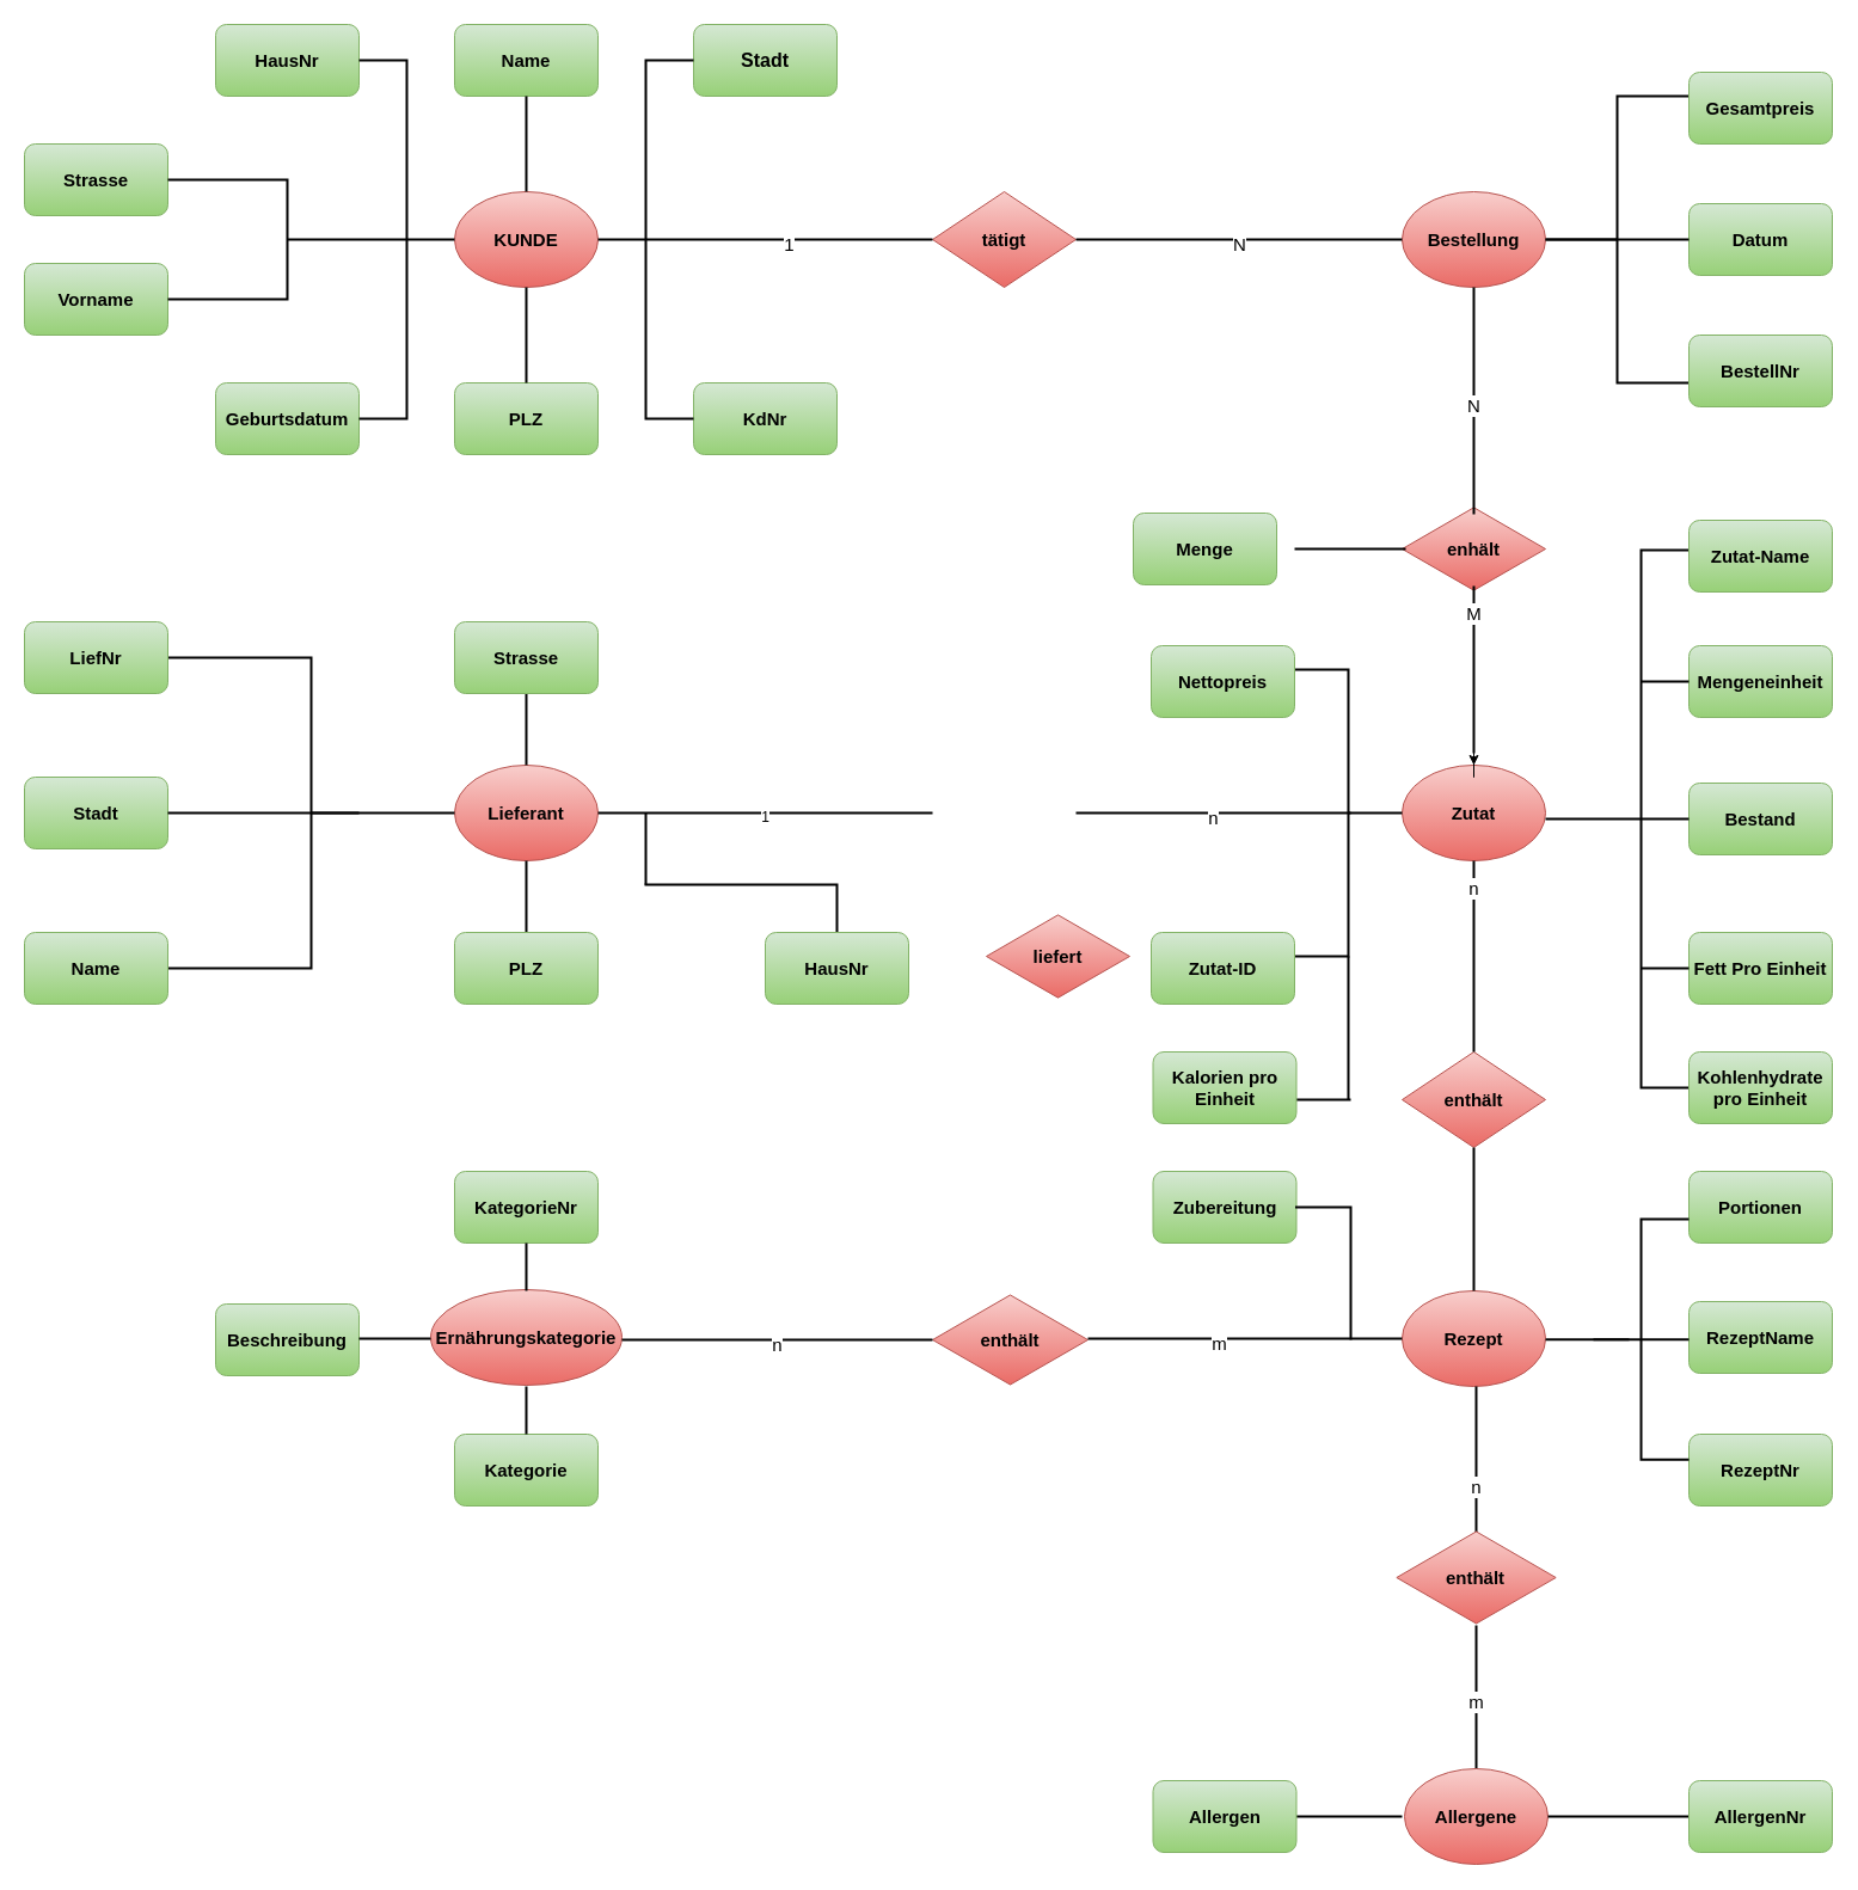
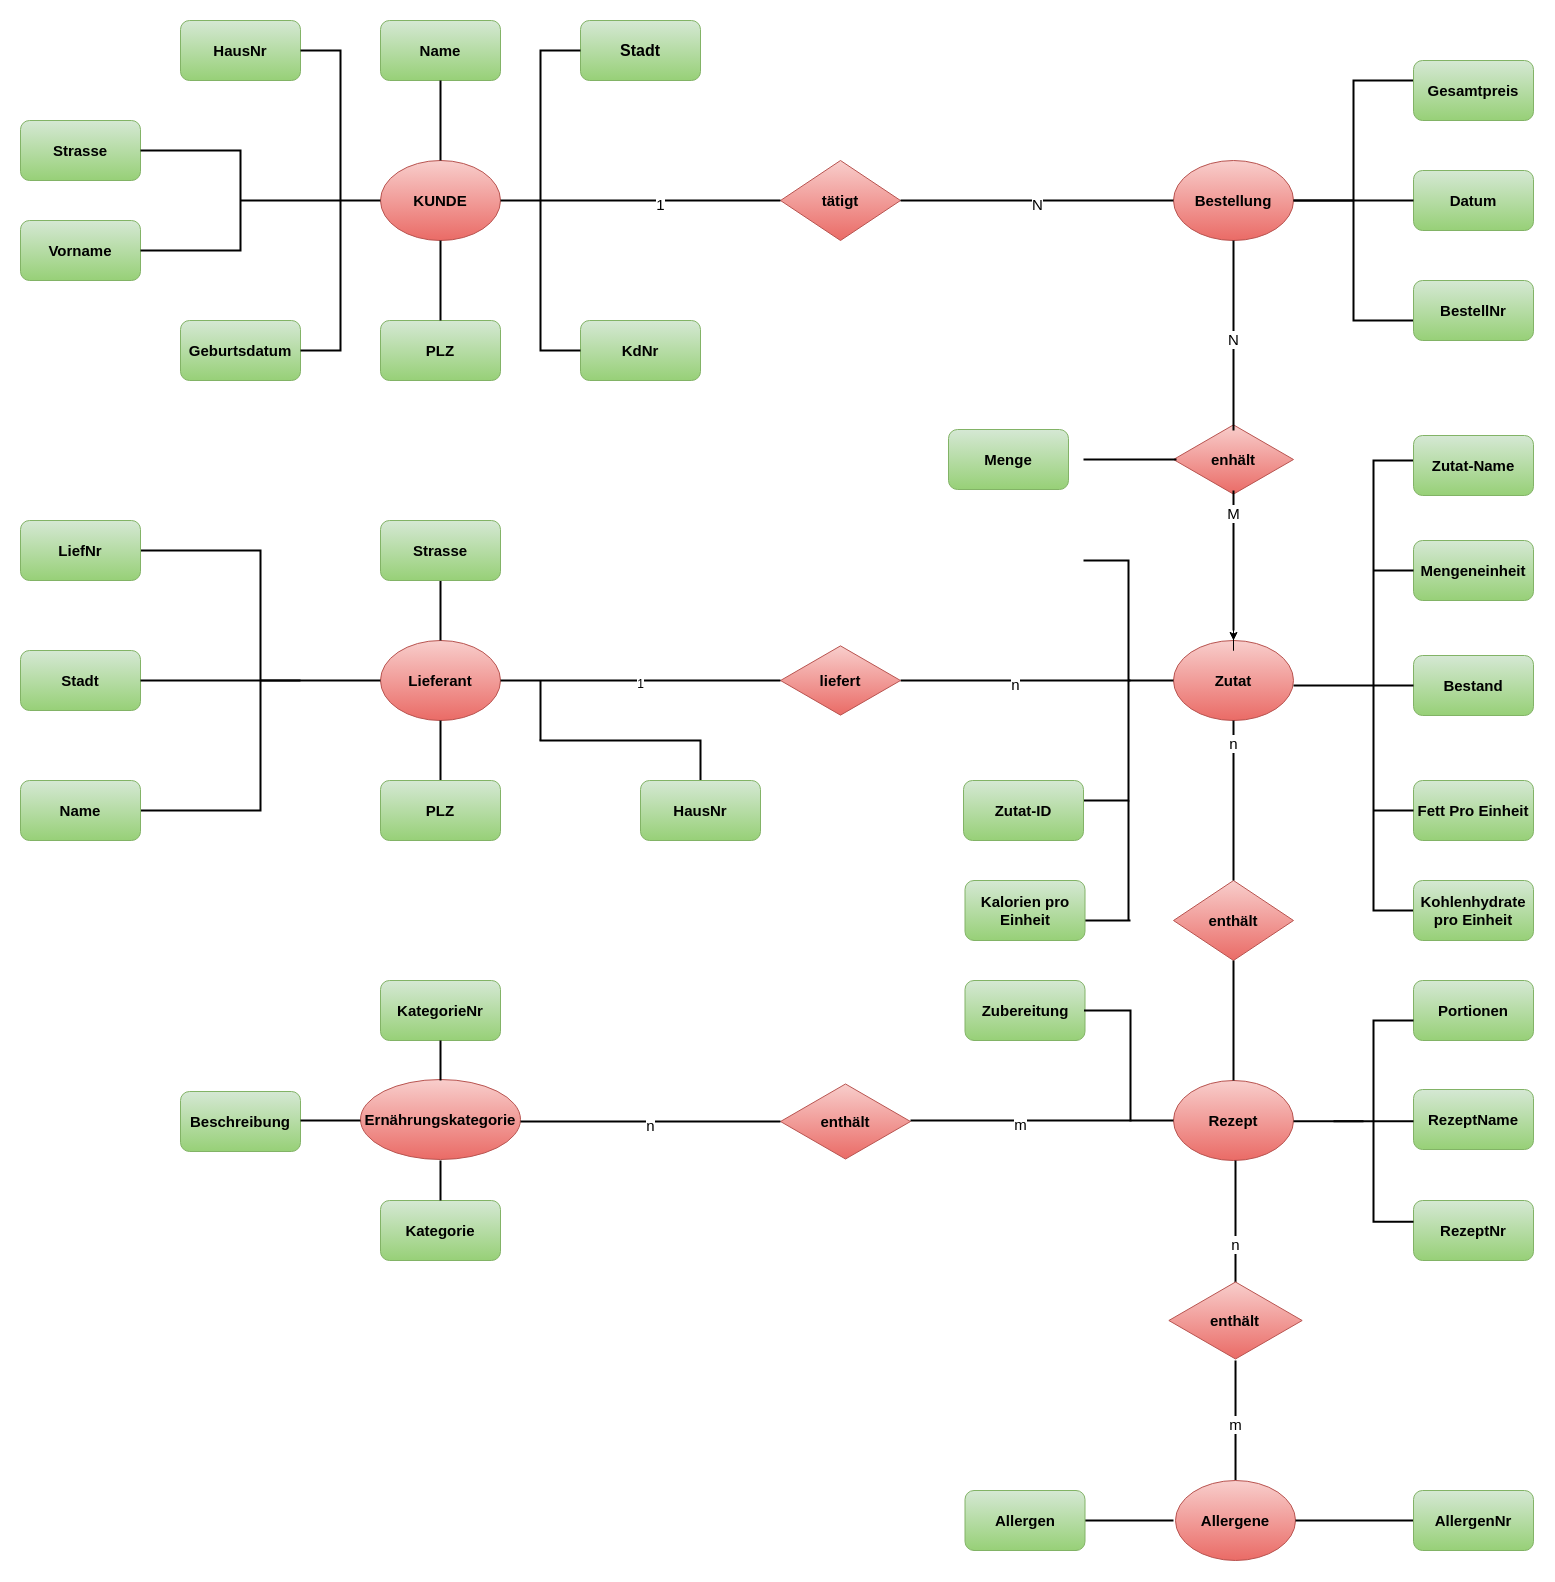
- <mxCell id="53" value="&lt;b&gt;&lt;font style=&quot;font-size: 15px;&quot;&gt;Nettopreis&lt;/font&gt;&lt;/b&gt;" style="rounded=1;whiteSpace=wrap;html=1;fillColor=#d5e8d4;gradientColor=#97d077;strokeColor=#82b366;" parent="1" vertex="1"><mxGeometry x="963" y="540" width="120" height="60" as="geometry" /></mxCell>
- <mxCell id="51" value="&lt;b&gt;&lt;font style=&quot;font-size: 15px;&quot;&gt;liefert&lt;/font&gt;&lt;/b&gt;" style="html=1;whiteSpace=wrap;aspect=fixed;shape=isoRectangle;fillColor=#f8cecc;gradientColor=#ea6b66;strokeColor=#b85450;" parent="1" vertex="1"><mxGeometry x="825" y="764" width="120" height="72" as="geometry" /></mxCell>
+ <mxCell id="51" value="&lt;b&gt;&lt;font style=&quot;font-size: 15px;&quot;&gt;liefert&lt;/font&gt;&lt;/b&gt;" style="html=1;whiteSpace=wrap;aspect=fixed;shape=isoRectangle;fillColor=#f8cecc;gradientColor=#ea6b66;strokeColor=#b85450;" parent="1" vertex="1"><mxGeometry x="780" y="644" width="120" height="72" as="geometry" /></mxCell>
